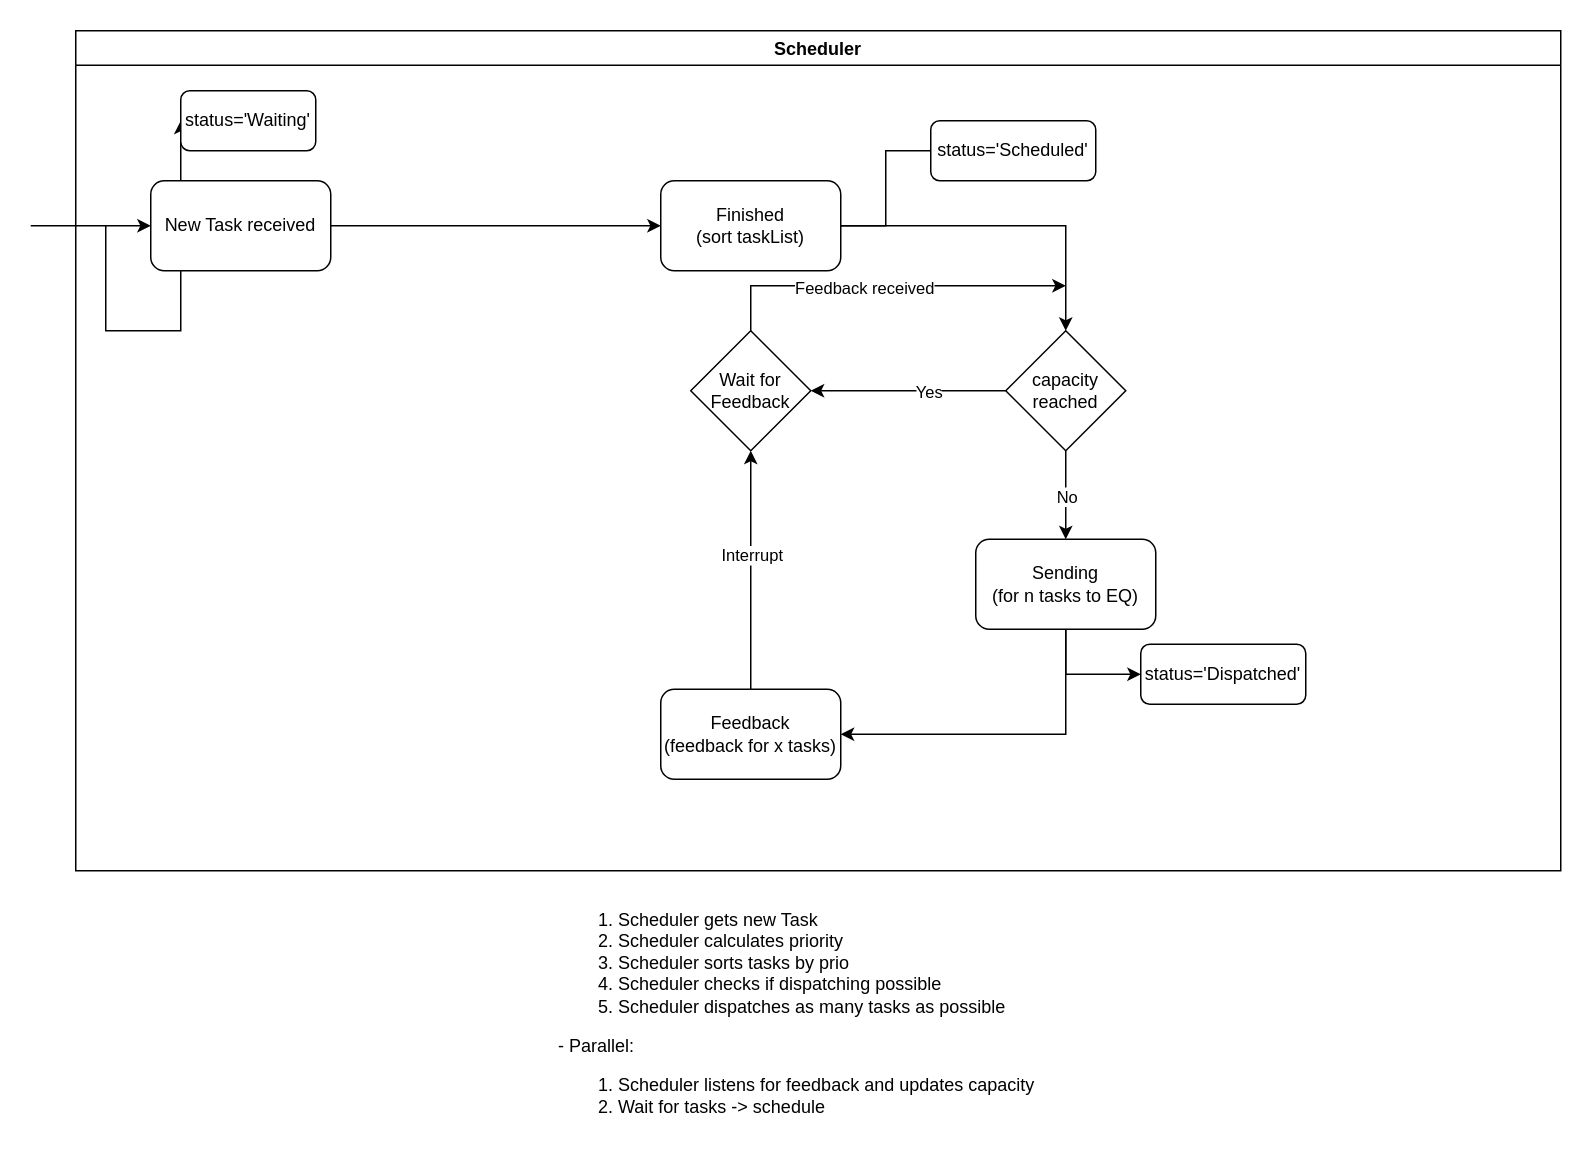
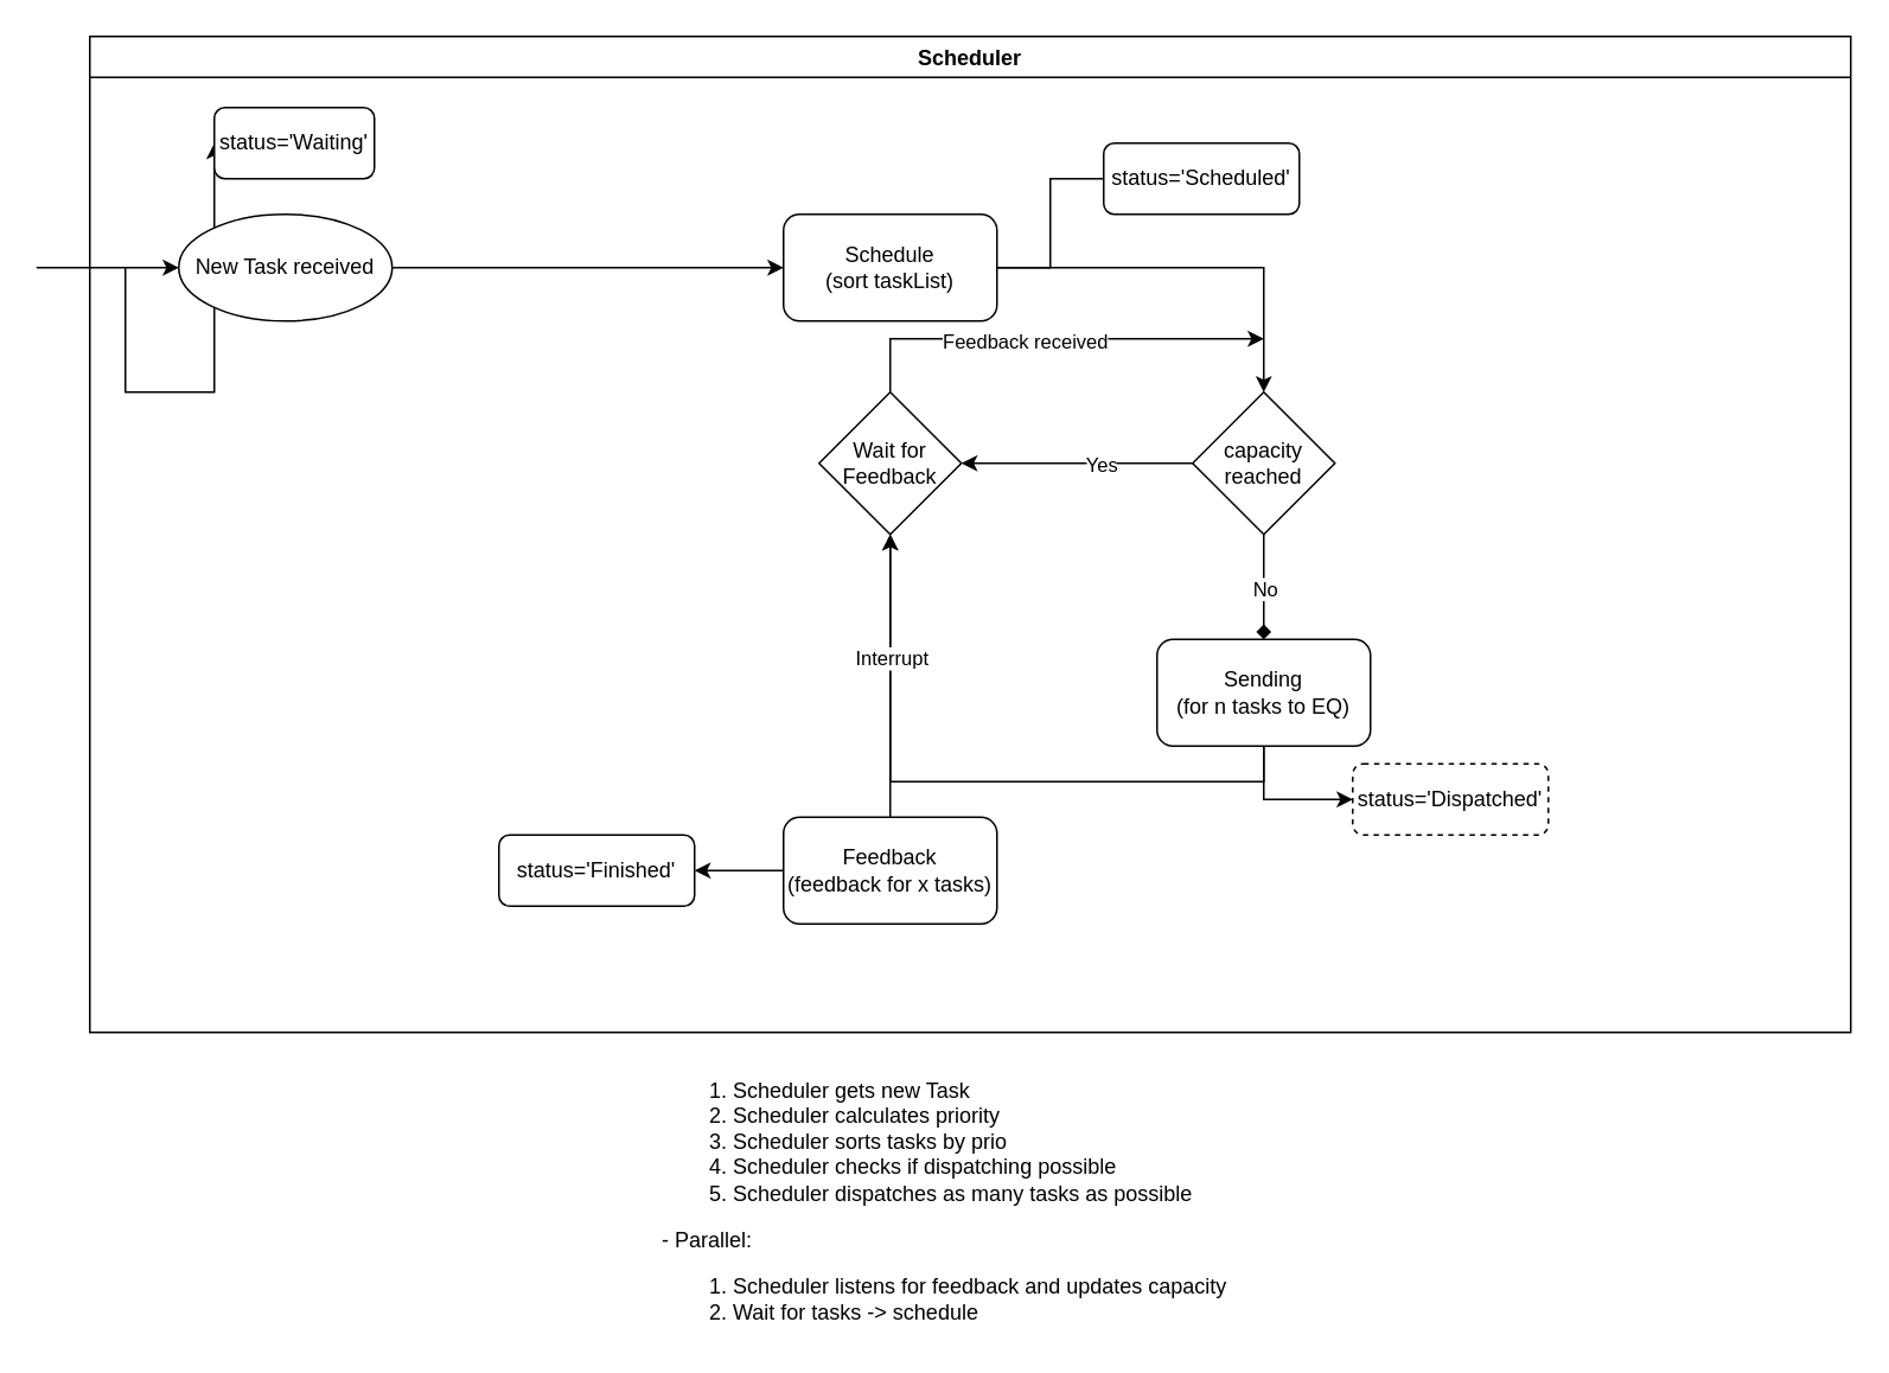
- <mxCell id="5" value="New Task received" style="rounded=1;whiteSpace=wrap;html=1;" parent="2" vertex="1"><mxGeometry x="50" y="100" width="120" height="60" as="geometry" /></mxCell>
+ <mxCell id="5" value="New Task received" style="ellipse;whiteSpace=wrap;html=1;" parent="2" vertex="1"><mxGeometry x="50" y="100" width="120" height="60" as="geometry" /></mxCell>
- <mxCell id="8" value="Finished&lt;br&gt;(sort taskList)" style="rounded=1;whiteSpace=wrap;html=1;" parent="2" vertex="1"><mxGeometry x="390" y="100" width="120" height="60" as="geometry" /></mxCell>
+ <mxCell id="8" value="Schedule&lt;br&gt;(sort taskList)" style="rounded=1;whiteSpace=wrap;html=1;" parent="2" vertex="1"><mxGeometry x="390" y="100" width="120" height="60" as="geometry" /></mxCell>
- <mxCell id="20" style="edgeStyle=orthogonalEdgeStyle;rounded=0;orthogonalLoop=1;jettySize=auto;html=1;exitX=0.5;exitY=1;exitDx=0;exitDy=0;entryX=0.5;entryY=0;entryDx=0;entryDy=0;" parent="2" source="24" target="11" edge="1"><mxGeometry relative="1" as="geometry" /></mxCell>
+ <mxCell id="20" style="edgeStyle=orthogonalEdgeStyle;rounded=0;orthogonalLoop=1;jettySize=auto;html=1;exitX=0.5;exitY=1;exitDx=0;exitDy=0;entryX=0.5;entryY=0;entryDx=0;entryDy=0;endArrow=diamond;" parent="2" source="24" target="11" edge="1"><mxGeometry relative="1" as="geometry" /></mxCell>
- <mxCell id="18" value="status='Dispatched'" style="rounded=1;whiteSpace=wrap;html=1;" parent="2" vertex="1"><mxGeometry x="710" y="409" width="110" height="40" as="geometry" /></mxCell>
+ <mxCell id="18" value="status='Dispatched'" style="rounded=1;whiteSpace=wrap;html=1;dashed=1;" parent="2" vertex="1"><mxGeometry x="710" y="409" width="110" height="40" as="geometry" /></mxCell>
+ <mxCell id="19" value="status='Finished'" style="rounded=1;whiteSpace=wrap;html=1;" parent="2" vertex="1"><mxGeometry x="230" y="449" width="110" height="40" as="geometry" /></mxCell>
+ <mxCell id="12" style="edgeStyle=orthogonalEdgeStyle;rounded=0;orthogonalLoop=1;jettySize=auto;html=1;exitX=0;exitY=0.5;exitDx=0;exitDy=0;entryX=1;entryY=0.5;entryDx=0;entryDy=0;" parent="2" source="15" target="19" edge="1"><mxGeometry relative="1" as="geometry" /></mxCell>
- <mxCell id="9" style="edgeStyle=orthogonalEdgeStyle;rounded=0;orthogonalLoop=1;jettySize=auto;html=1;exitX=0.5;exitY=1;exitDx=0;exitDy=0;entryX=1;entryY=0.5;entryDx=0;entryDy=0;" parent="2" source="11" target="15" edge="1"><mxGeometry relative="1" as="geometry" /></mxCell>
+ <mxCell id="9" style="edgeStyle=orthogonalEdgeStyle;rounded=0;orthogonalLoop=1;jettySize=auto;html=1;exitX=0.5;exitY=1;exitDx=0;exitDy=0;" parent="2" source="11" target="25" edge="1"><mxGeometry relative="1" as="geometry" /></mxCell>
